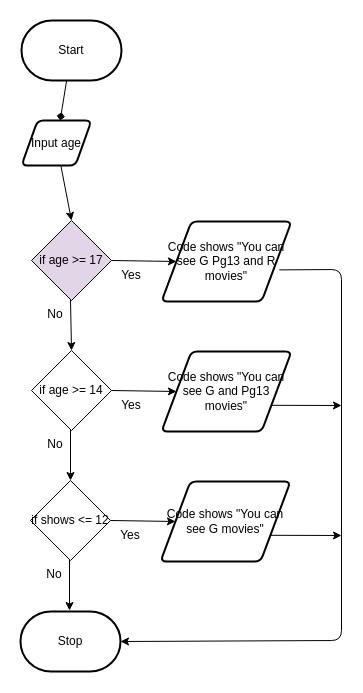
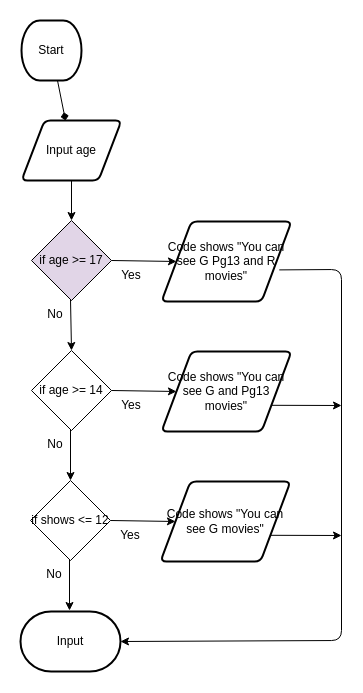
- <mxCell id="3" value="Start" style="strokeWidth=2;html=1;shape=mxgraph.flowchart.terminator;whiteSpace=wrap;" parent="1" vertex="1"><mxGeometry x="21" y="20" width="100" height="60" as="geometry" /></mxCell>
+ <mxCell id="3" value="Start" style="strokeWidth=2;html=1;shape=mxgraph.flowchart.terminator;whiteSpace=wrap;" parent="1" vertex="1"><mxGeometry x="21" y="20" width="60" height="60" as="geometry" /></mxCell>
- <mxCell id="5" value="Input age" style="shape=parallelogram;html=1;strokeWidth=2;perimeter=parallelogramPerimeter;whiteSpace=wrap;rounded=1;arcSize=12;size=0.23;" parent="1" vertex="1"><mxGeometry x="21" y="120" width="70" height="45" as="geometry" /></mxCell>
+ <mxCell id="5" value="Input age" style="shape=parallelogram;html=1;strokeWidth=2;perimeter=parallelogramPerimeter;whiteSpace=wrap;rounded=1;arcSize=12;size=0.23;" parent="1" vertex="1"><mxGeometry x="21" y="120" width="100" height="60" as="geometry" /></mxCell>
- <mxCell id="6" value="Stop" style="strokeWidth=2;html=1;shape=mxgraph.flowchart.terminator;whiteSpace=wrap;" parent="1" vertex="1"><mxGeometry x="20" y="611" width="100" height="60" as="geometry" /></mxCell>
+ <mxCell id="6" value="Input" style="strokeWidth=2;html=1;shape=mxgraph.flowchart.terminator;whiteSpace=wrap;" parent="1" vertex="1"><mxGeometry x="20" y="611" width="100" height="60" as="geometry" /></mxCell>
